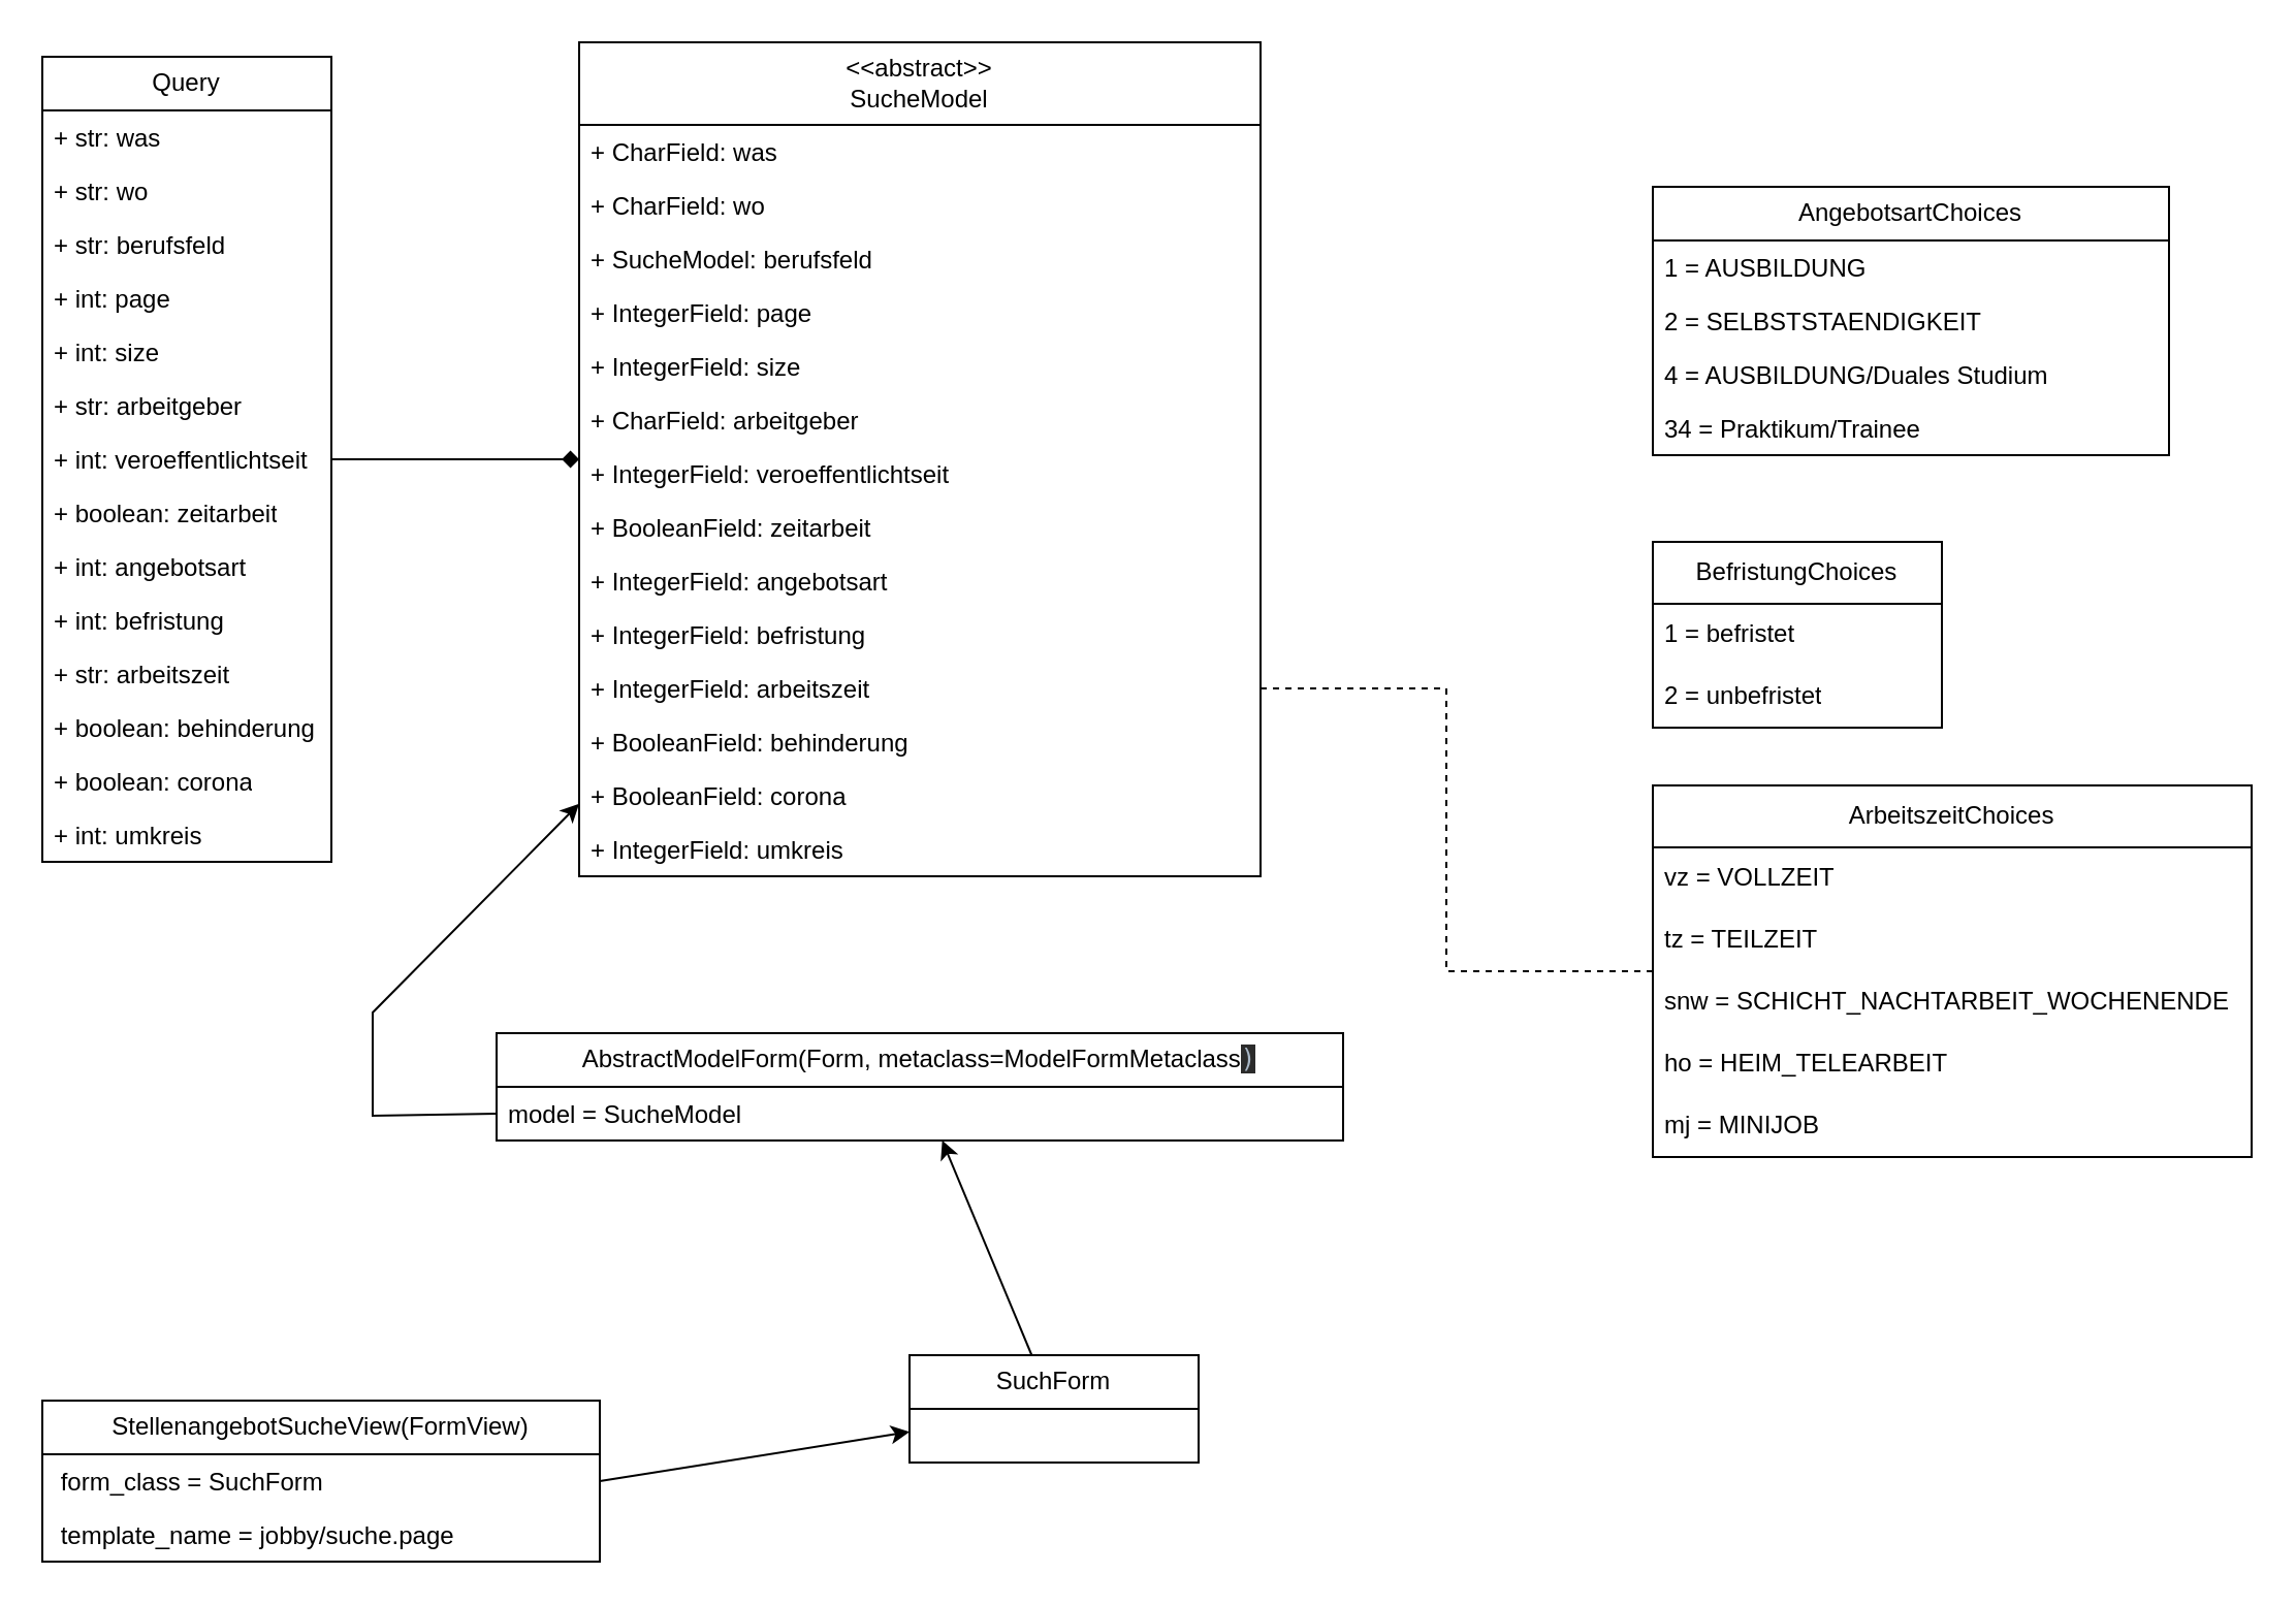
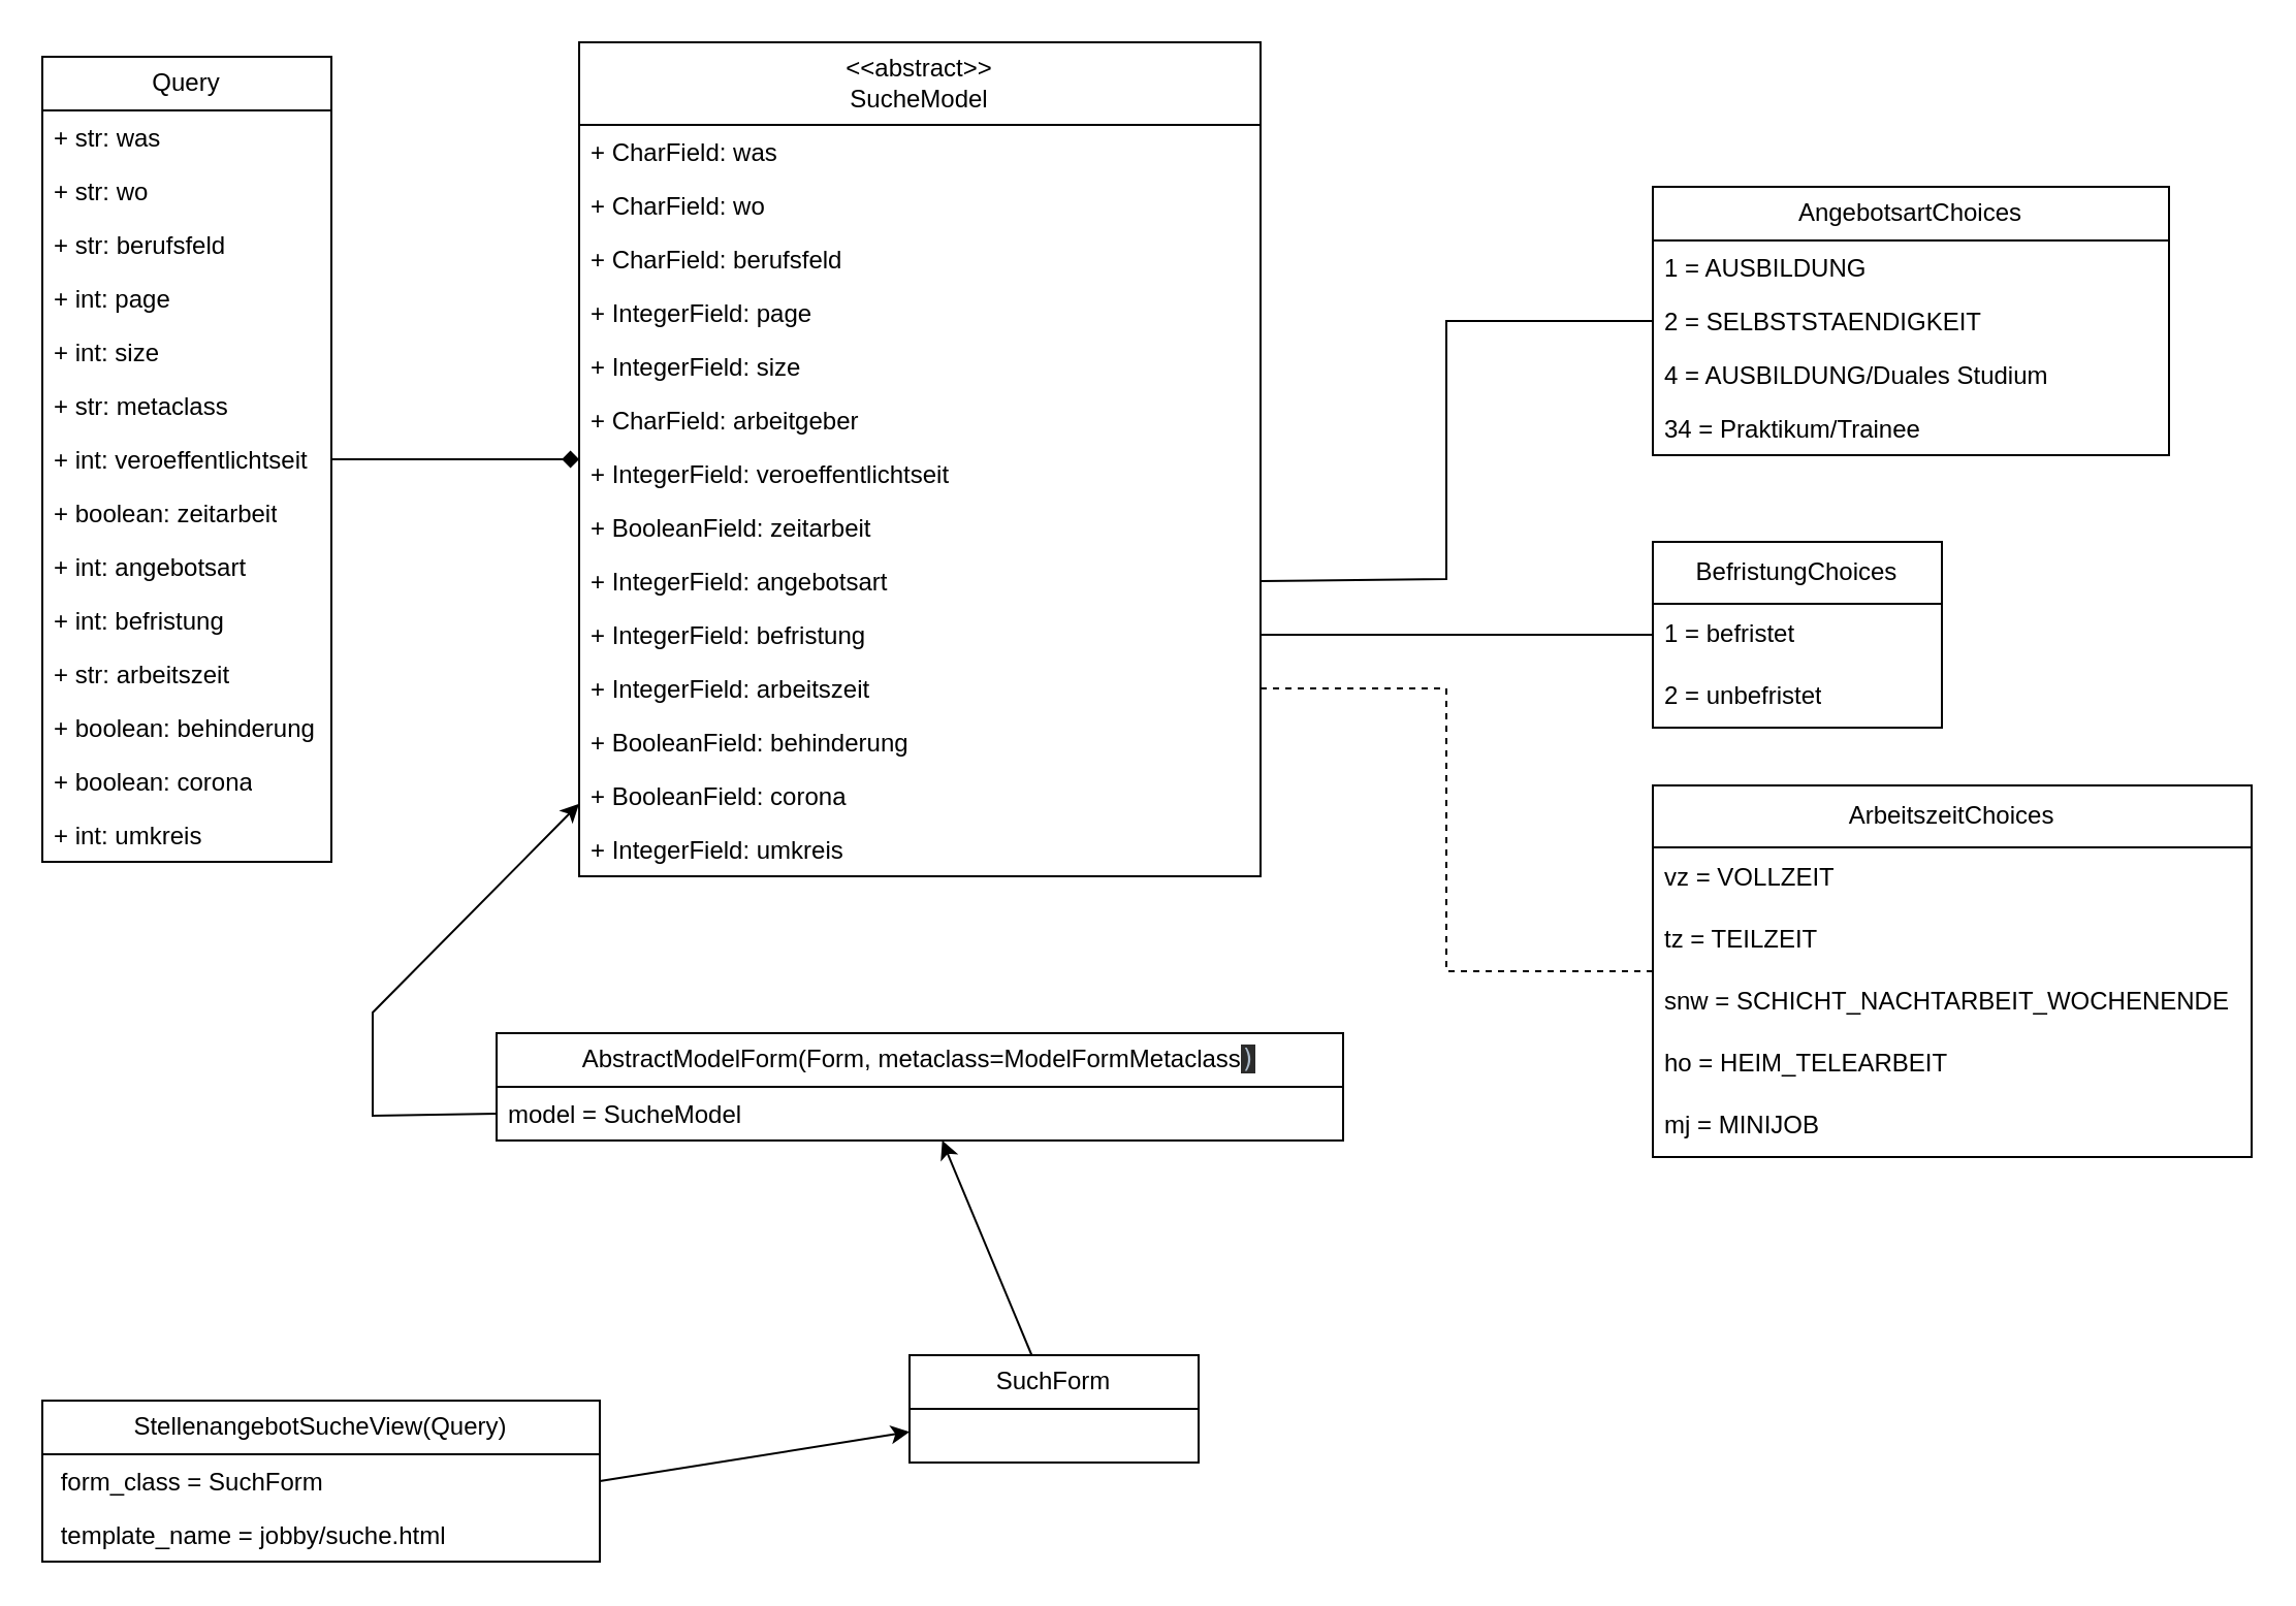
- <mxCell id="8" value="+ SucheModel: berufsfeld" style="text;strokeColor=none;fillColor=none;align=left;verticalAlign=top;spacingLeft=4;spacingRight=4;overflow=hidden;rotatable=0;points=[[0,0.5],[1,0.5]];portConstraint=eastwest;whiteSpace=wrap;html=1;" vertex="1" parent="5"><mxGeometry y="92" width="330" height="26" as="geometry" /></mxCell>
+ <mxCell id="8" value="+ CharField: berufsfeld" style="text;strokeColor=none;fillColor=none;align=left;verticalAlign=top;spacingLeft=4;spacingRight=4;overflow=hidden;rotatable=0;points=[[0,0.5],[1,0.5]];portConstraint=eastwest;whiteSpace=wrap;html=1;" vertex="1" parent="5"><mxGeometry y="92" width="330" height="26" as="geometry" /></mxCell>
- <mxCell id="26" value="+ str: arbeitgeber" style="text;strokeColor=none;fillColor=none;align=left;verticalAlign=top;spacingLeft=4;spacingRight=4;overflow=hidden;rotatable=0;points=[[0,0.5],[1,0.5]];portConstraint=eastwest;whiteSpace=wrap;html=1;" vertex="1" parent="20"><mxGeometry y="156" width="140" height="26" as="geometry" /></mxCell>
+ <mxCell id="26" value="+ str: metaclass" style="text;strokeColor=none;fillColor=none;align=left;verticalAlign=top;spacingLeft=4;spacingRight=4;overflow=hidden;rotatable=0;points=[[0,0.5],[1,0.5]];portConstraint=eastwest;whiteSpace=wrap;html=1;" vertex="1" parent="20"><mxGeometry y="156" width="140" height="26" as="geometry" /></mxCell>
+ <mxCell id="50" value="" style="endArrow=none;html=1;rounded=0;exitX=1;exitY=0.5;exitDx=0;exitDy=0;" edge="1" parent="1" source="14" target="36"><mxGeometry width="50" height="50" relative="1" as="geometry"><mxPoint x="530" y="550" as="sourcePoint" /><mxPoint x="580" y="500" as="targetPoint" /><Array as="points"><mxPoint x="700" y="280" /><mxPoint x="700" y="155" /></Array></mxGeometry></mxCell>
+ <mxCell id="51" value="" style="endArrow=none;html=1;rounded=0;exitX=1;exitY=0.5;exitDx=0;exitDy=0;" edge="1" parent="1" source="15" target="41"><mxGeometry width="50" height="50" relative="1" as="geometry"><mxPoint x="620" y="291" as="sourcePoint" /><mxPoint x="810" y="101" as="targetPoint" /><Array as="points"><mxPoint x="700" y="307" /></Array></mxGeometry></mxCell>
- <mxCell id="2" value="StellenangebotSucheView(FormView)" style="swimlane;fontStyle=0;childLayout=stackLayout;horizontal=1;startSize=26;fillColor=none;horizontalStack=0;resizeParent=1;resizeParentMax=0;resizeLast=0;collapsible=1;marginBottom=0;whiteSpace=wrap;html=1;" vertex="1" parent="1"><mxGeometry x="20" y="678" width="270" height="78" as="geometry" /></mxCell>
+ <mxCell id="2" value="StellenangebotSucheView(Query)" style="swimlane;fontStyle=0;childLayout=stackLayout;horizontal=1;startSize=26;fillColor=none;horizontalStack=0;resizeParent=1;resizeParentMax=0;resizeLast=0;collapsible=1;marginBottom=0;whiteSpace=wrap;html=1;" vertex="1" parent="1"><mxGeometry x="20" y="678" width="270" height="78" as="geometry" /></mxCell>
- <mxCell id="4" value="&amp;nbsp;template_name = jobby/suche.page" style="text;strokeColor=none;fillColor=none;align=left;verticalAlign=top;spacingLeft=4;spacingRight=4;overflow=hidden;rotatable=0;points=[[0,0.5],[1,0.5]];portConstraint=eastwest;whiteSpace=wrap;html=1;" vertex="1" parent="2"><mxGeometry y="52" width="270" height="26" as="geometry" /></mxCell>
+ <mxCell id="4" value="&amp;nbsp;template_name = jobby/suche.html" style="text;strokeColor=none;fillColor=none;align=left;verticalAlign=top;spacingLeft=4;spacingRight=4;overflow=hidden;rotatable=0;points=[[0,0.5],[1,0.5]];portConstraint=eastwest;whiteSpace=wrap;html=1;" vertex="1" parent="2"><mxGeometry y="52" width="270" height="26" as="geometry" /></mxCell>
